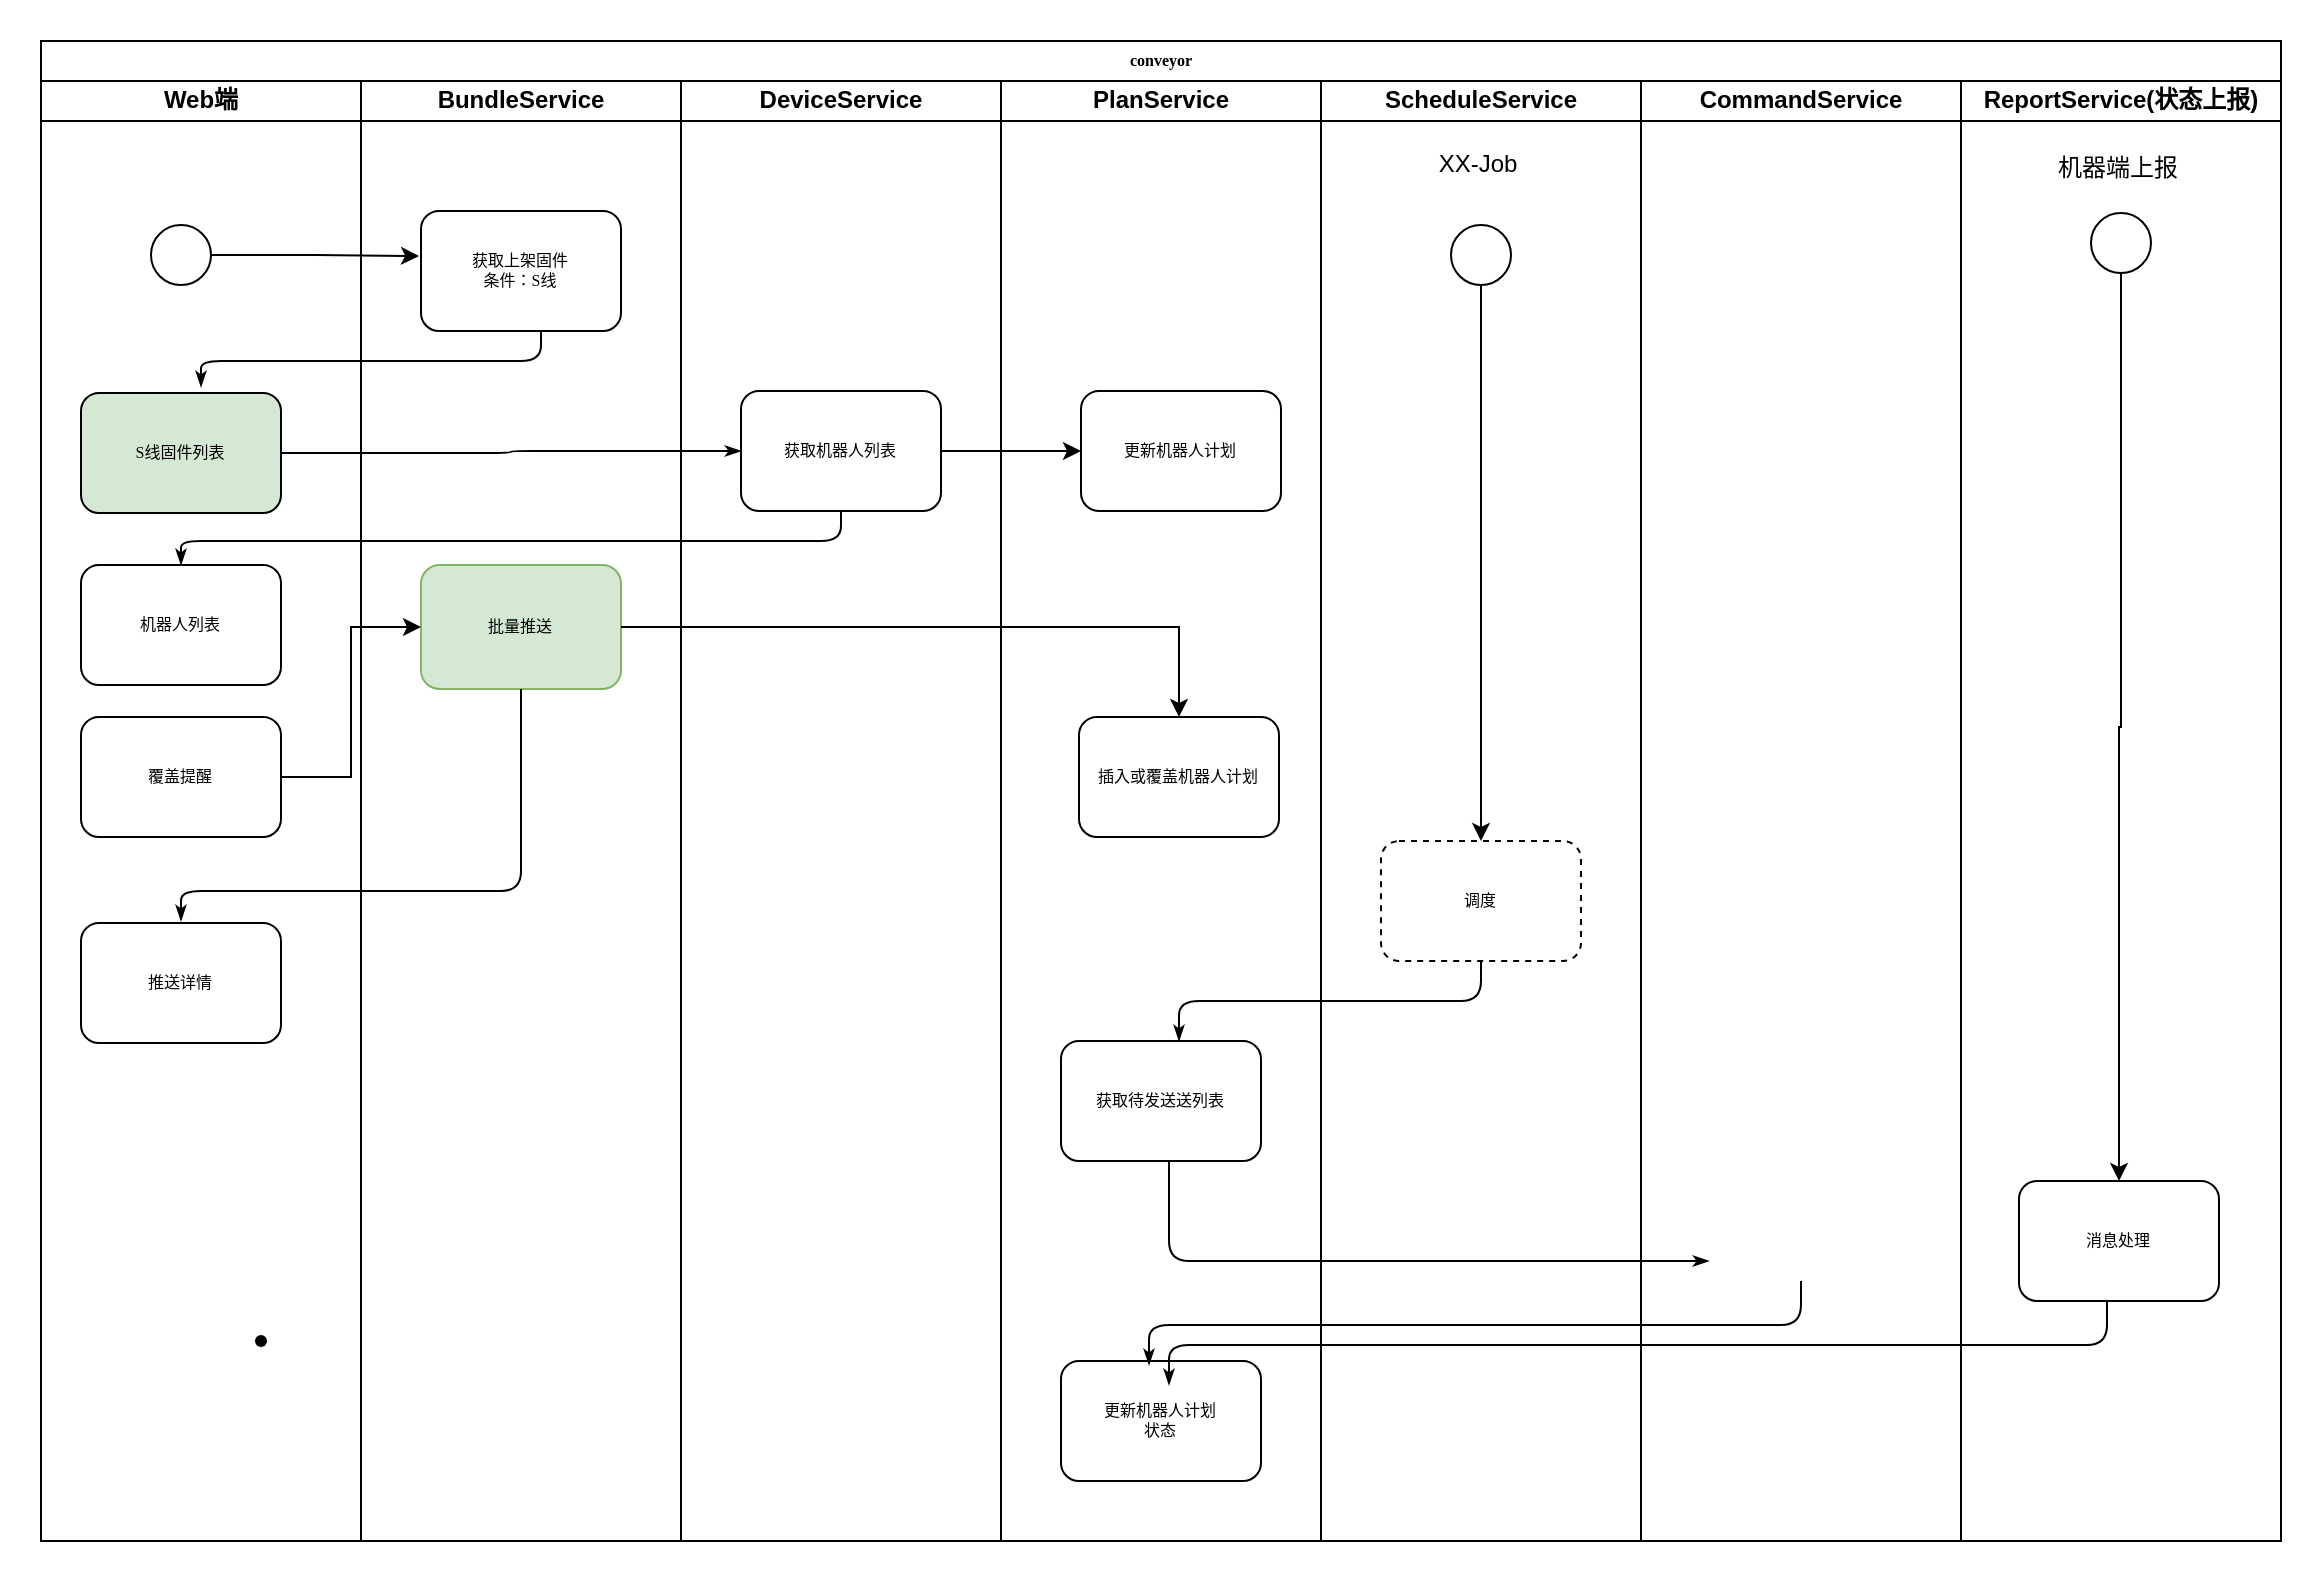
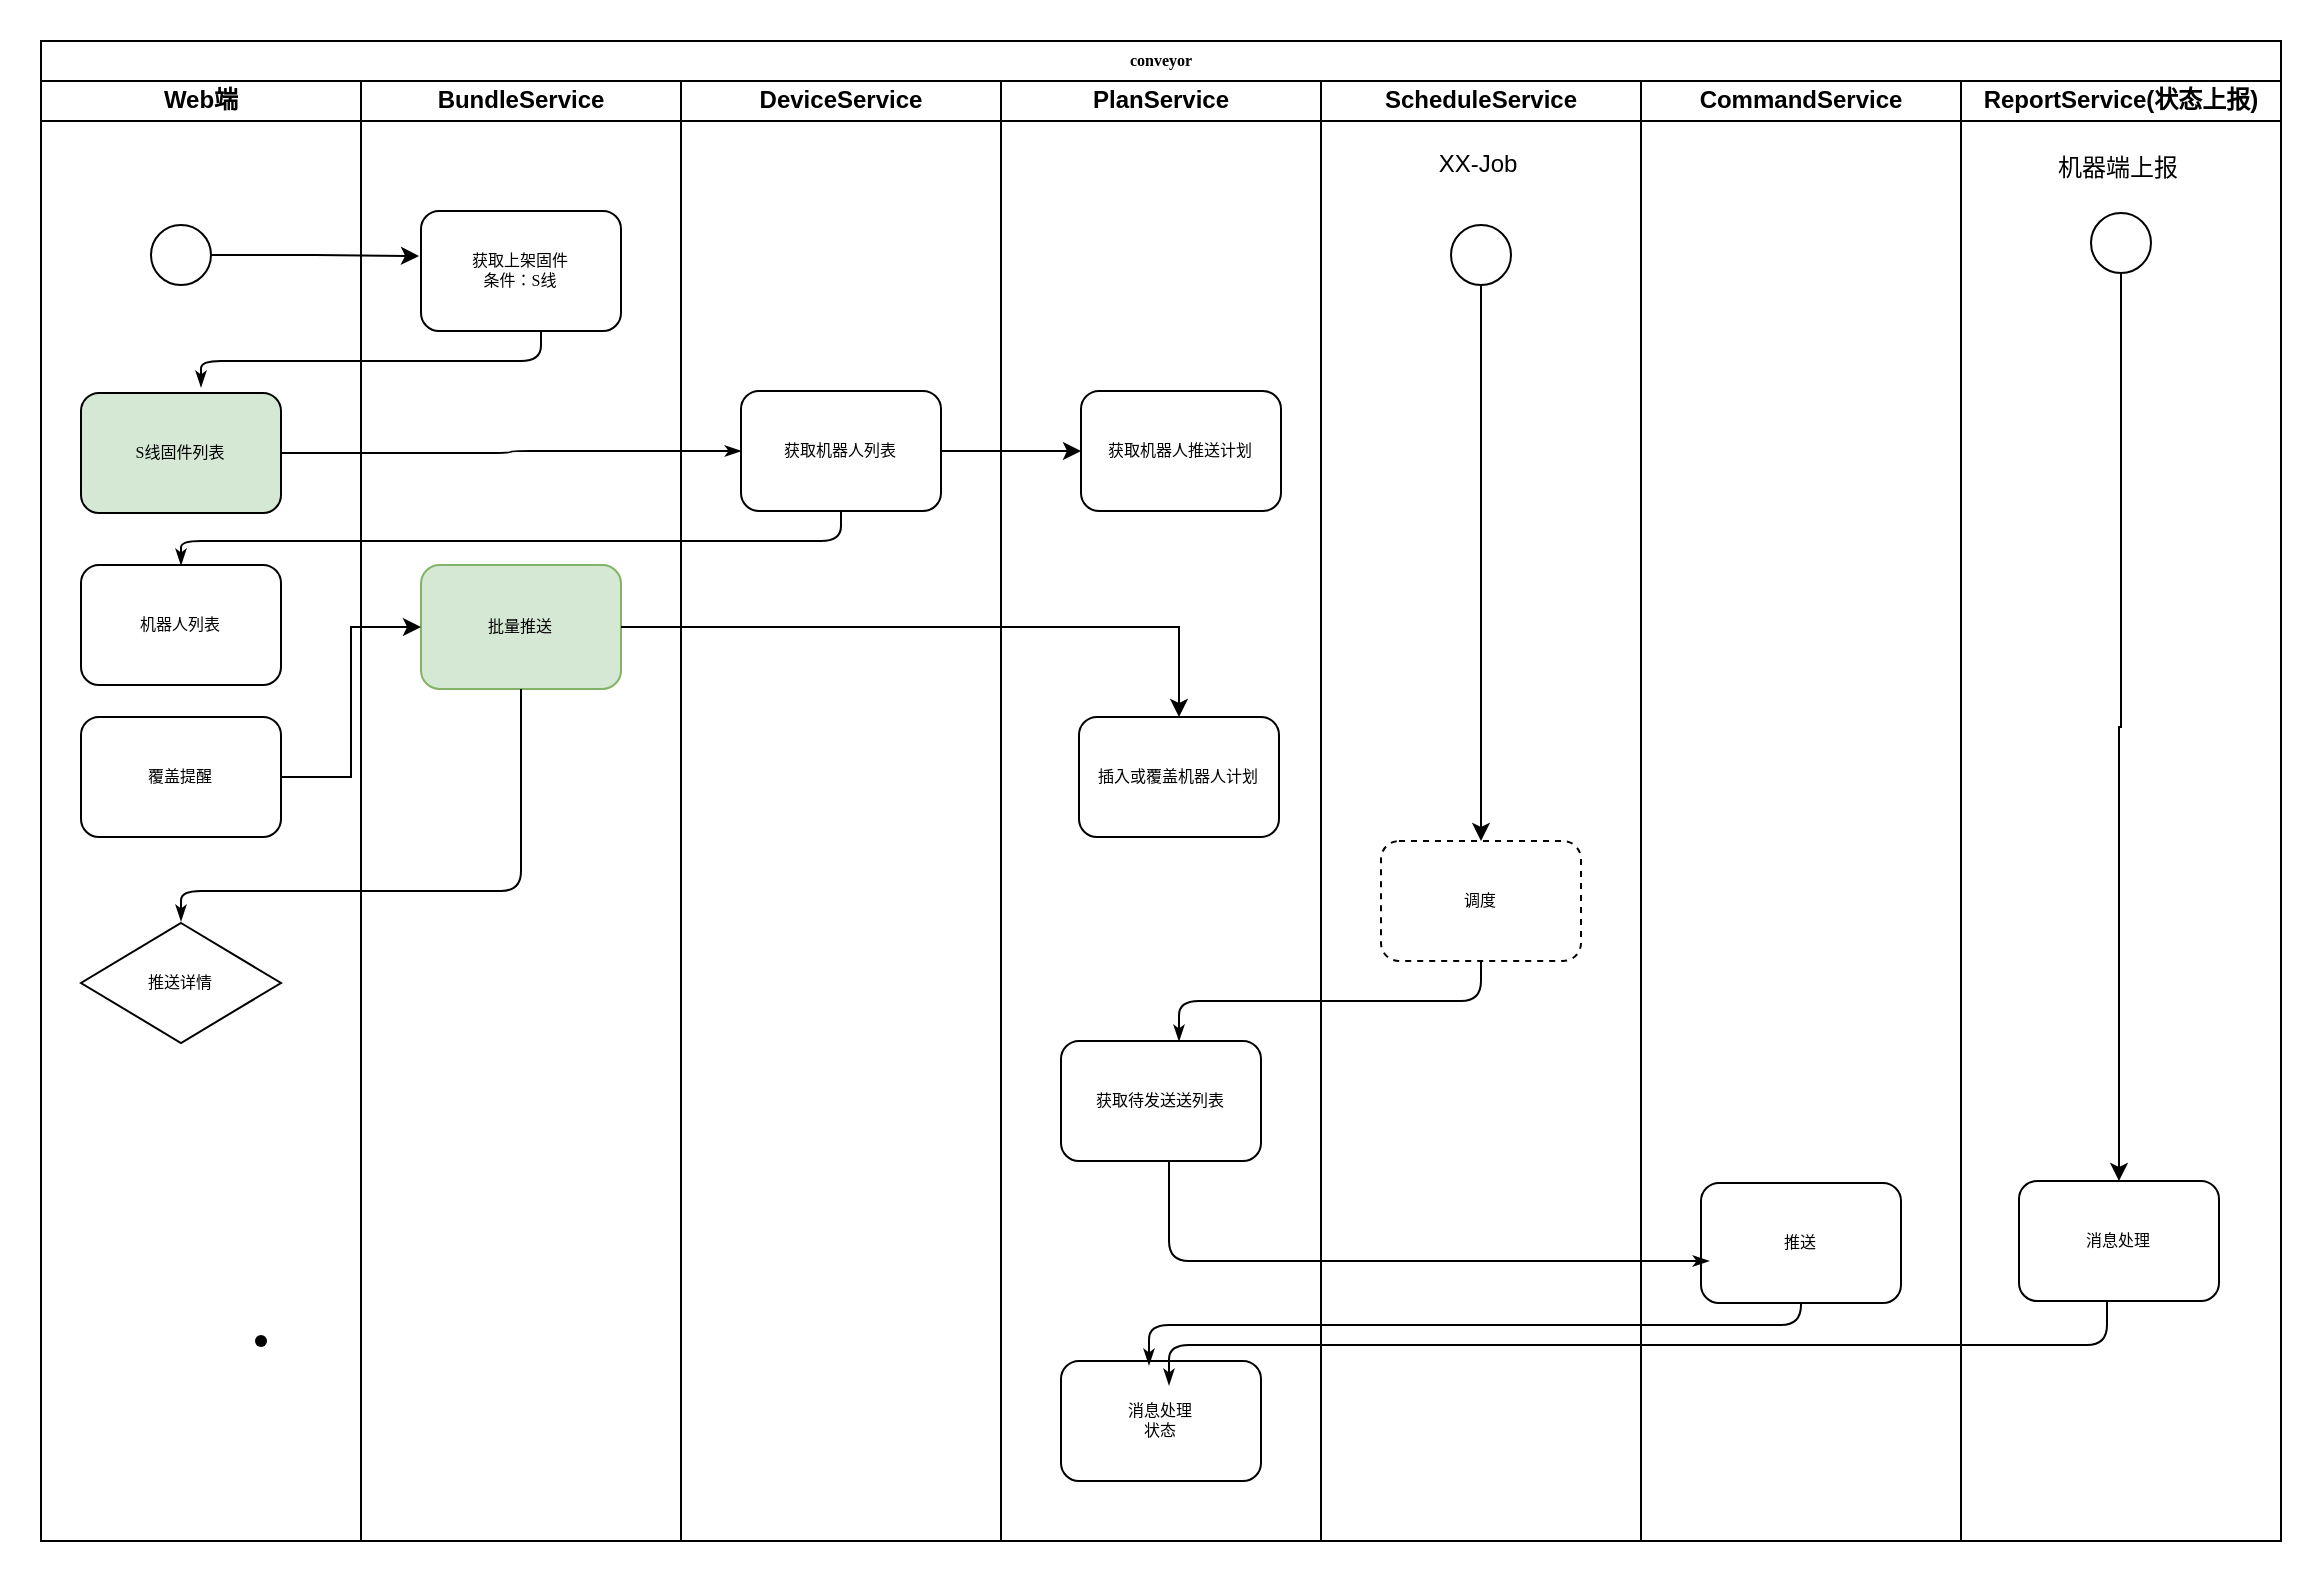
- <mxCell id="18" value="更新机器人计划" style="rounded=1;whiteSpace=wrap;html=1;shadow=0;labelBackgroundColor=none;strokeWidth=1;fontFamily=Verdana;fontSize=8;align=center;" parent="16" vertex="1"><mxGeometry x="40" y="155" width="100" height="60" as="geometry" /></mxCell>
+ <mxCell id="18" value="获取机器人推送计划" style="rounded=1;whiteSpace=wrap;html=1;shadow=0;labelBackgroundColor=none;strokeWidth=1;fontFamily=Verdana;fontSize=8;align=center;" parent="16" vertex="1"><mxGeometry x="40" y="155" width="100" height="60" as="geometry" /></mxCell>
- <mxCell id="6" value="推送详情" style="rounded=1;whiteSpace=wrap;html=1;shadow=0;labelBackgroundColor=none;strokeWidth=1;fontFamily=Verdana;fontSize=8;align=center;" parent="3" vertex="1"><mxGeometry x="20" y="421" width="100" height="60" as="geometry" /></mxCell>
+ <mxCell id="6" value="推送详情" style="rhombus;whiteSpace=wrap;html=1;shadow=0;labelBackgroundColor=none;strokeWidth=1;fontFamily=Verdana;fontSize=8;align=center;" parent="3" vertex="1"><mxGeometry x="20" y="421" width="100" height="60" as="geometry" /></mxCell>
+ <mxCell id="34" value="推送" style="rounded=1;whiteSpace=wrap;html=1;shadow=0;labelBackgroundColor=none;strokeWidth=1;fontFamily=Verdana;fontSize=8;align=center;" parent="33" vertex="1"><mxGeometry x="30" y="551" width="100" height="60" as="geometry" /></mxCell>
- <mxCell id="20" value="更新机器人计划&lt;br&gt;状态" style="rounded=1;whiteSpace=wrap;html=1;shadow=0;labelBackgroundColor=none;strokeWidth=1;fontFamily=Verdana;fontSize=8;align=center;" vertex="1" parent="16"><mxGeometry x="30" y="640" width="100" height="60" as="geometry" /></mxCell>
+ <mxCell id="20" value="消息处理&lt;br&gt;状态" style="rounded=1;whiteSpace=wrap;html=1;shadow=0;labelBackgroundColor=none;strokeWidth=1;fontFamily=Verdana;fontSize=8;align=center;" vertex="1" parent="16"><mxGeometry x="30" y="640" width="100" height="60" as="geometry" /></mxCell>
